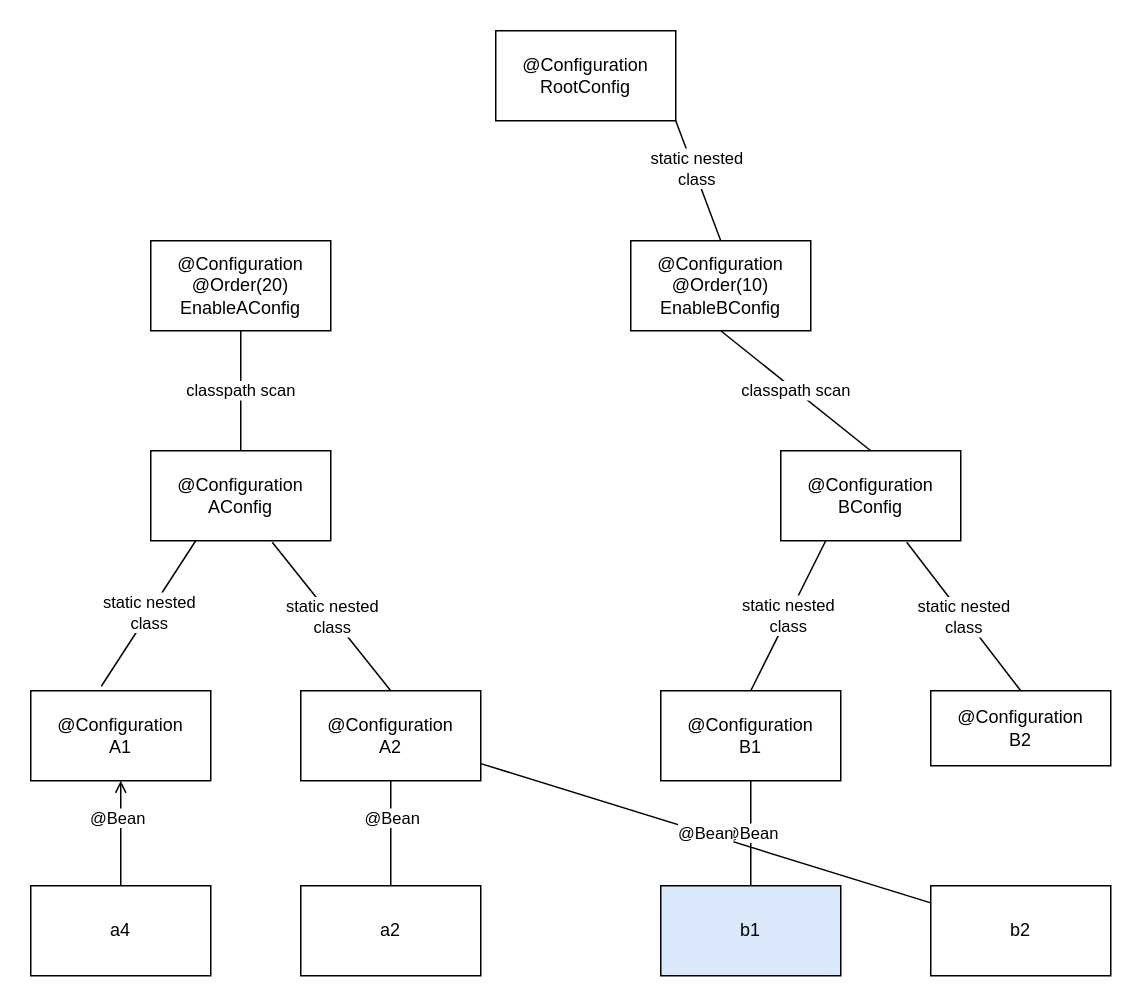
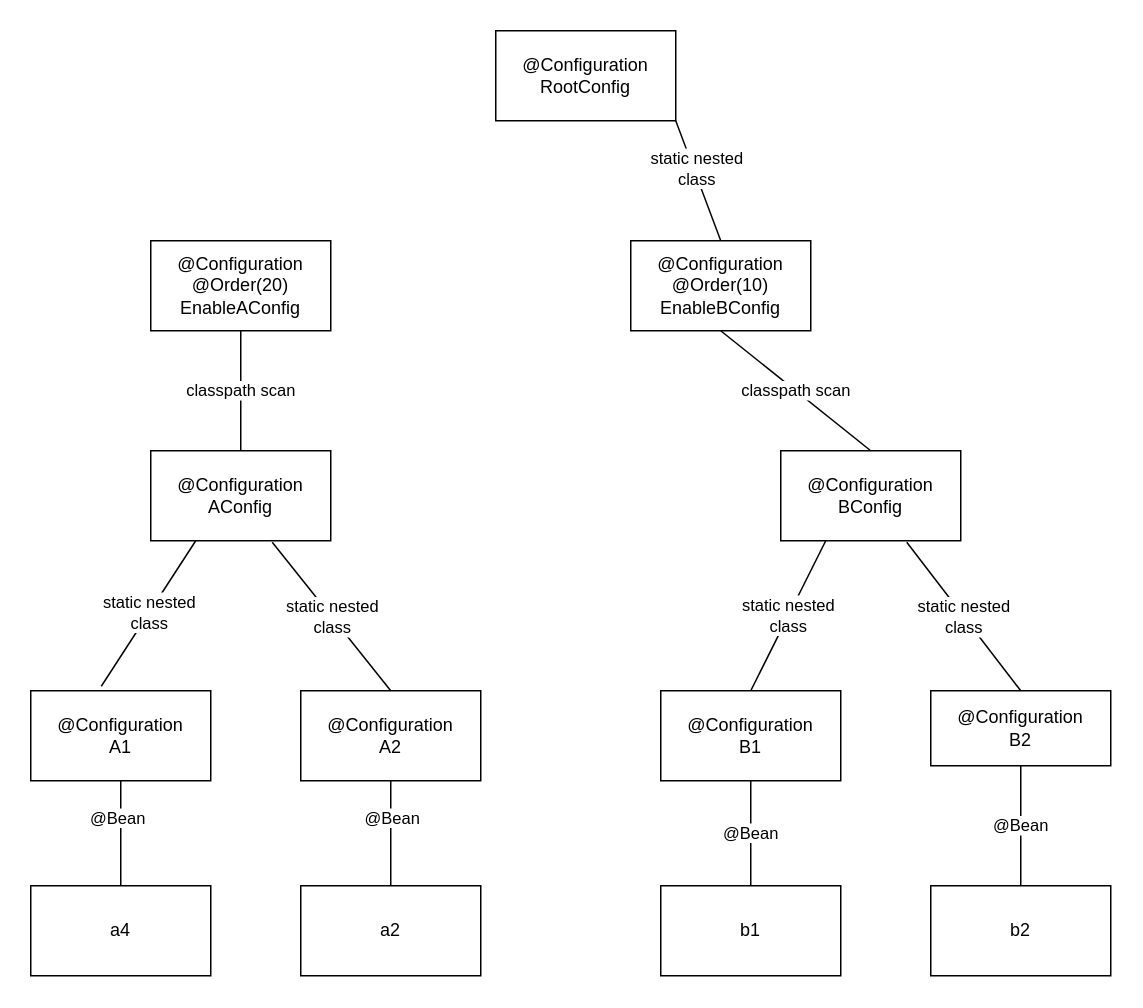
- <mxCell id="23" value="" style="endArrow=open;html=1;rounded=0;exitX=0.5;exitY=0;exitDx=0;exitDy=0;" edge="1" parent="1" source="19" target="13"><mxGeometry width="50" height="50" relative="1" as="geometry"><mxPoint x="390" y="420" as="sourcePoint" /><mxPoint x="440" y="370" as="targetPoint" /></mxGeometry></mxCell>
+ <mxCell id="23" value="" style="endArrow=none;html=1;rounded=0;exitX=0.5;exitY=0;exitDx=0;exitDy=0;" edge="1" parent="1" source="19" target="13"><mxGeometry width="50" height="50" relative="1" as="geometry"><mxPoint x="390" y="420" as="sourcePoint" /><mxPoint x="440" y="370" as="targetPoint" /></mxGeometry></mxCell>
- <mxCell id="28" value="@Bean" style="endArrow=none;html=1;rounded=0;" edge="1" parent="1" source="22" target="14"><mxGeometry width="50" height="50" relative="1" as="geometry"><mxPoint x="390" y="420" as="sourcePoint" /><mxPoint x="440" y="370" as="targetPoint" /></mxGeometry></mxCell>
+ <mxCell id="28" value="@Bean" style="endArrow=none;html=1;rounded=0;entryX=0.5;entryY=1;entryDx=0;entryDy=0;" edge="1" parent="1" source="22" target="9"><mxGeometry width="50" height="50" relative="1" as="geometry"><mxPoint x="390" y="420" as="sourcePoint" /><mxPoint x="440" y="370" as="targetPoint" /></mxGeometry></mxCell>
- <mxCell id="21" value="b1" style="rounded=0;whiteSpace=wrap;html=1;fillColor=#dae8fc;" vertex="1" parent="1"><mxGeometry x="440" y="590" width="120" height="60" as="geometry" /></mxCell>
+ <mxCell id="21" value="b1" style="rounded=0;whiteSpace=wrap;html=1;" vertex="1" parent="1"><mxGeometry x="440" y="590" width="120" height="60" as="geometry" /></mxCell>
